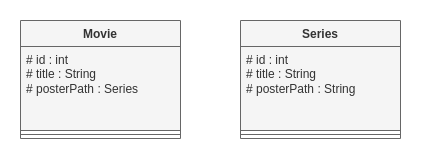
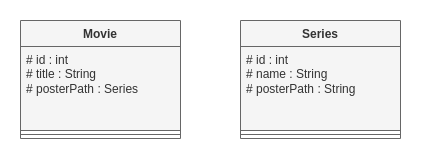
- <mxCell id="6" value="# id : int&lt;div&gt;# title : String&lt;/div&gt;&lt;div&gt;# posterPath : String&lt;/div&gt;&lt;div&gt;&lt;br&gt;&lt;/div&gt;" style="text;strokeColor=#666666;fillColor=#f5f5f5;align=left;verticalAlign=top;spacingLeft=4;spacingRight=4;overflow=hidden;rotatable=0;points=[[0,0.5],[1,0.5]];portConstraint=eastwest;whiteSpace=wrap;html=1;fontColor=#333333;" vertex="1" parent="5"><mxGeometry y="26" width="160" height="84" as="geometry" /></mxCell>
+ <mxCell id="6" value="# id : int&lt;div&gt;# name : String&lt;/div&gt;&lt;div&gt;# posterPath : String&lt;/div&gt;&lt;div&gt;&lt;br&gt;&lt;/div&gt;" style="text;strokeColor=#666666;fillColor=#f5f5f5;align=left;verticalAlign=top;spacingLeft=4;spacingRight=4;overflow=hidden;rotatable=0;points=[[0,0.5],[1,0.5]];portConstraint=eastwest;whiteSpace=wrap;html=1;fontColor=#333333;" vertex="1" parent="5"><mxGeometry y="26" width="160" height="84" as="geometry" /></mxCell>
